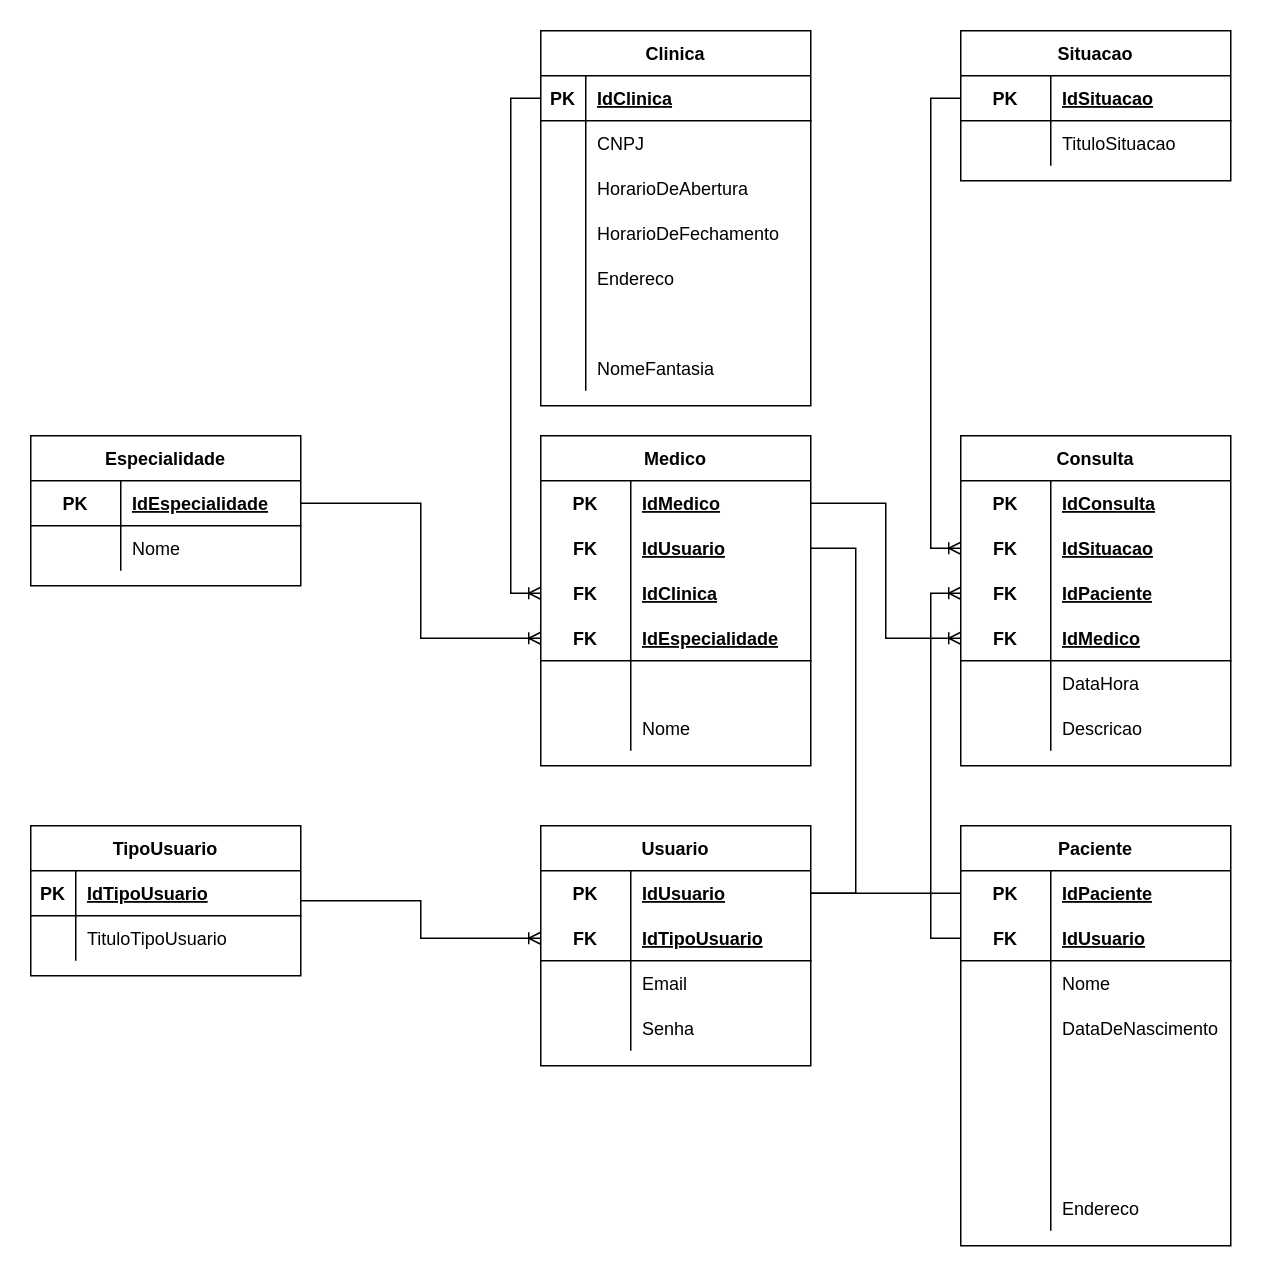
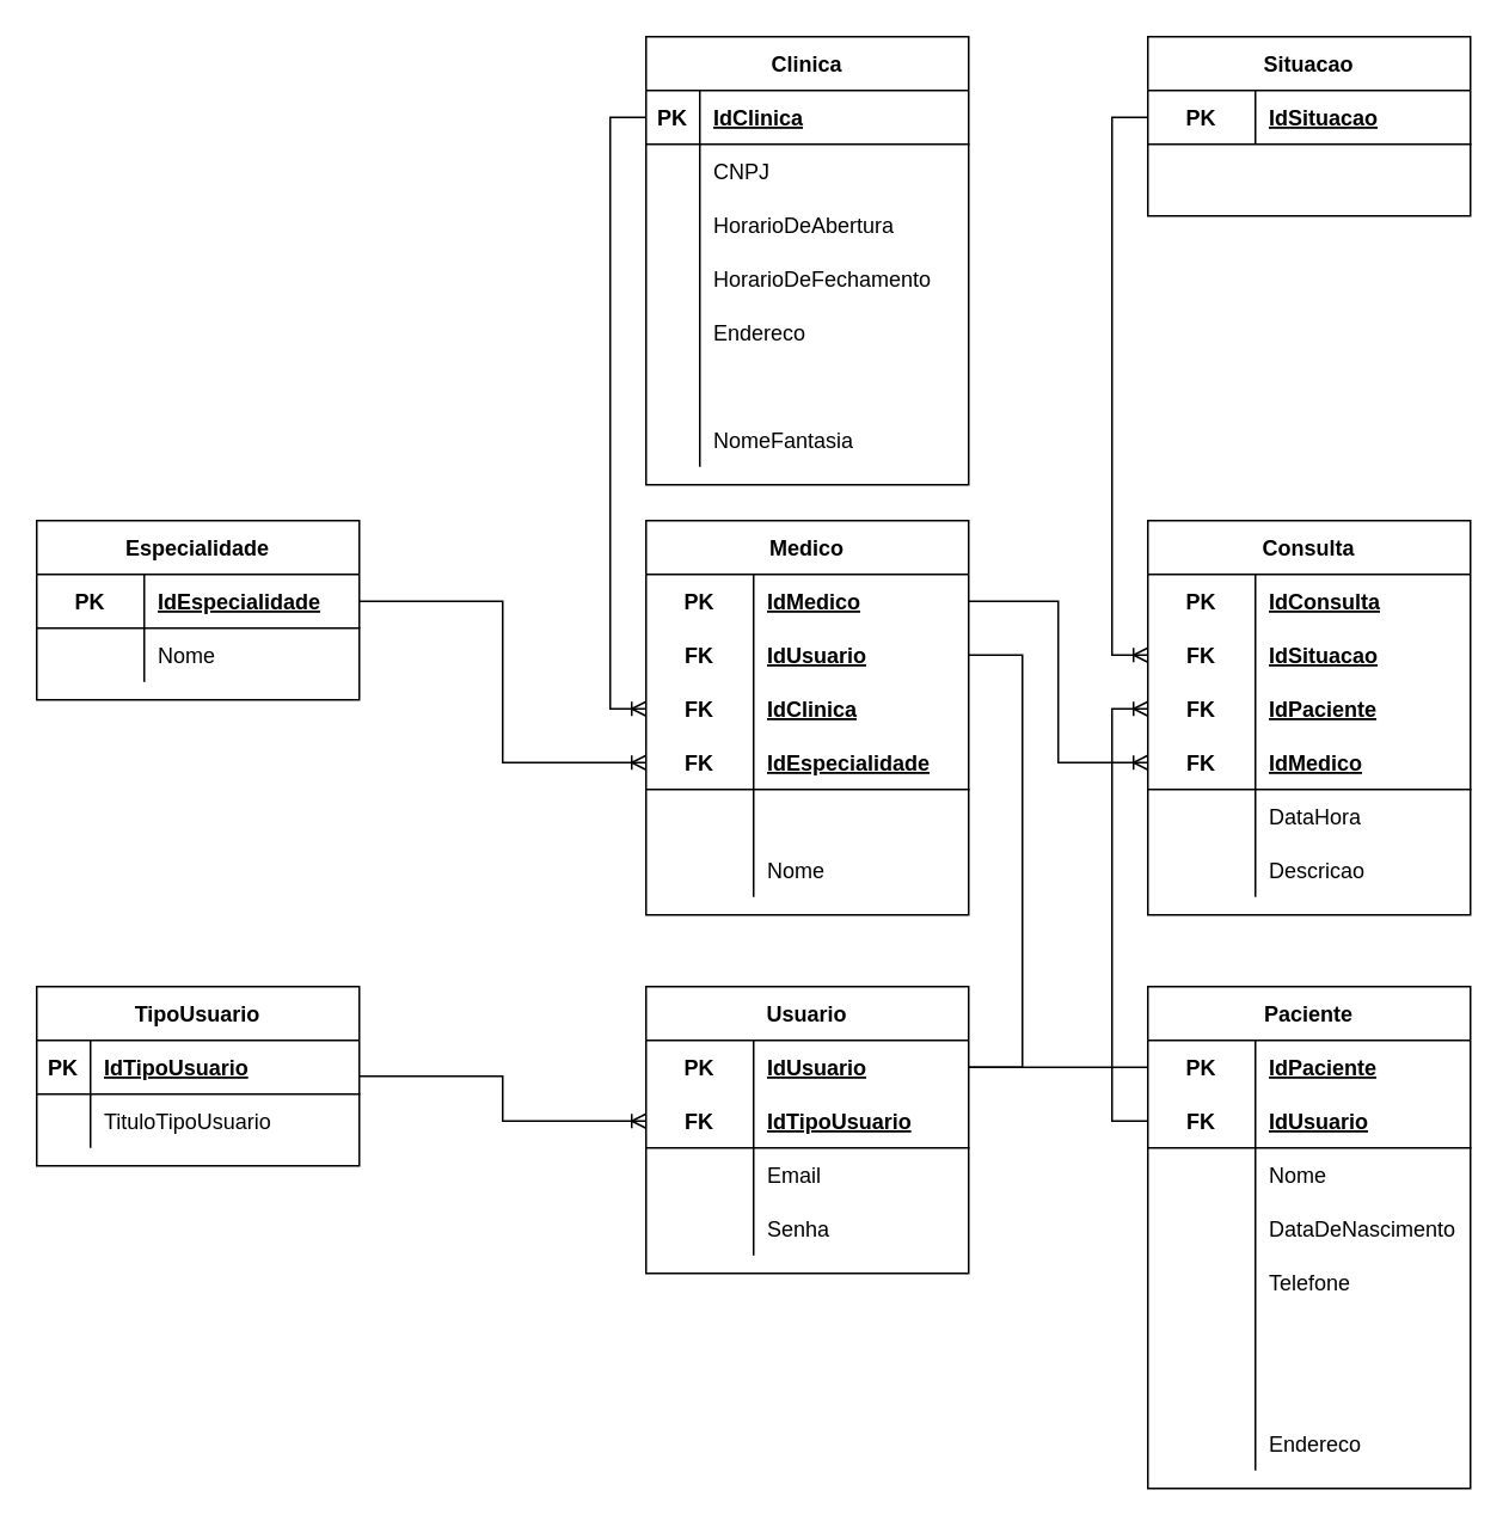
- <mxCell id="117" value="TituloSituacao" style="shape=partialRectangle;connectable=0;fillColor=none;top=0;left=0;bottom=0;right=0;align=left;spacingLeft=6;overflow=hidden;" parent="115" vertex="1"><mxGeometry x="60" width="120" height="30" as="geometry" /></mxCell>
+ <mxCell id="46" value="Telefone" style="shape=partialRectangle;connectable=0;fillColor=none;top=0;left=0;bottom=0;right=0;align=left;spacingLeft=6;overflow=hidden;" parent="44" vertex="1"><mxGeometry x="60" width="120" height="30" as="geometry" /></mxCell>
